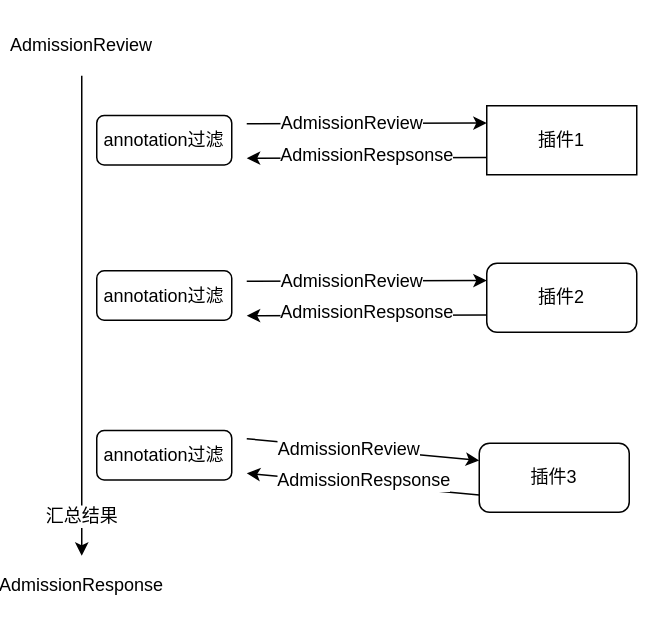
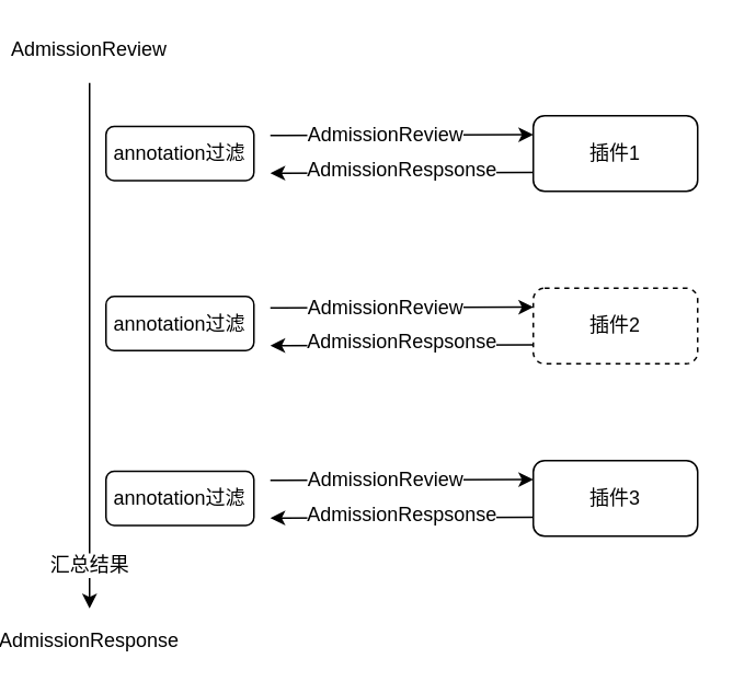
- <mxCell id="2" value="插件1" style="whiteSpace=wrap;html=1;rounded=0;" vertex="1" parent="1"><mxGeometry x="310" y="70" width="100" height="46" as="geometry" /></mxCell>
+ <mxCell id="2" value="插件1" style="rounded=1;whiteSpace=wrap;html=1;" vertex="1" parent="1"><mxGeometry x="310" y="70" width="100" height="46" as="geometry" /></mxCell>
- <mxCell id="3" value="插件2" style="rounded=1;whiteSpace=wrap;html=1;" vertex="1" parent="1"><mxGeometry x="310" y="175" width="100" height="46" as="geometry" /></mxCell>
+ <mxCell id="3" value="插件2" style="rounded=1;whiteSpace=wrap;html=1;dashed=1;" vertex="1" parent="1"><mxGeometry x="310" y="175" width="100" height="46" as="geometry" /></mxCell>
- <mxCell id="4" value="插件3" style="rounded=1;whiteSpace=wrap;html=1;" vertex="1" parent="1"><mxGeometry x="305" y="295" width="100" height="46" as="geometry" /></mxCell>
+ <mxCell id="4" value="插件3" style="rounded=1;whiteSpace=wrap;html=1;" vertex="1" parent="1"><mxGeometry x="310" y="280" width="100" height="46" as="geometry" /></mxCell>
